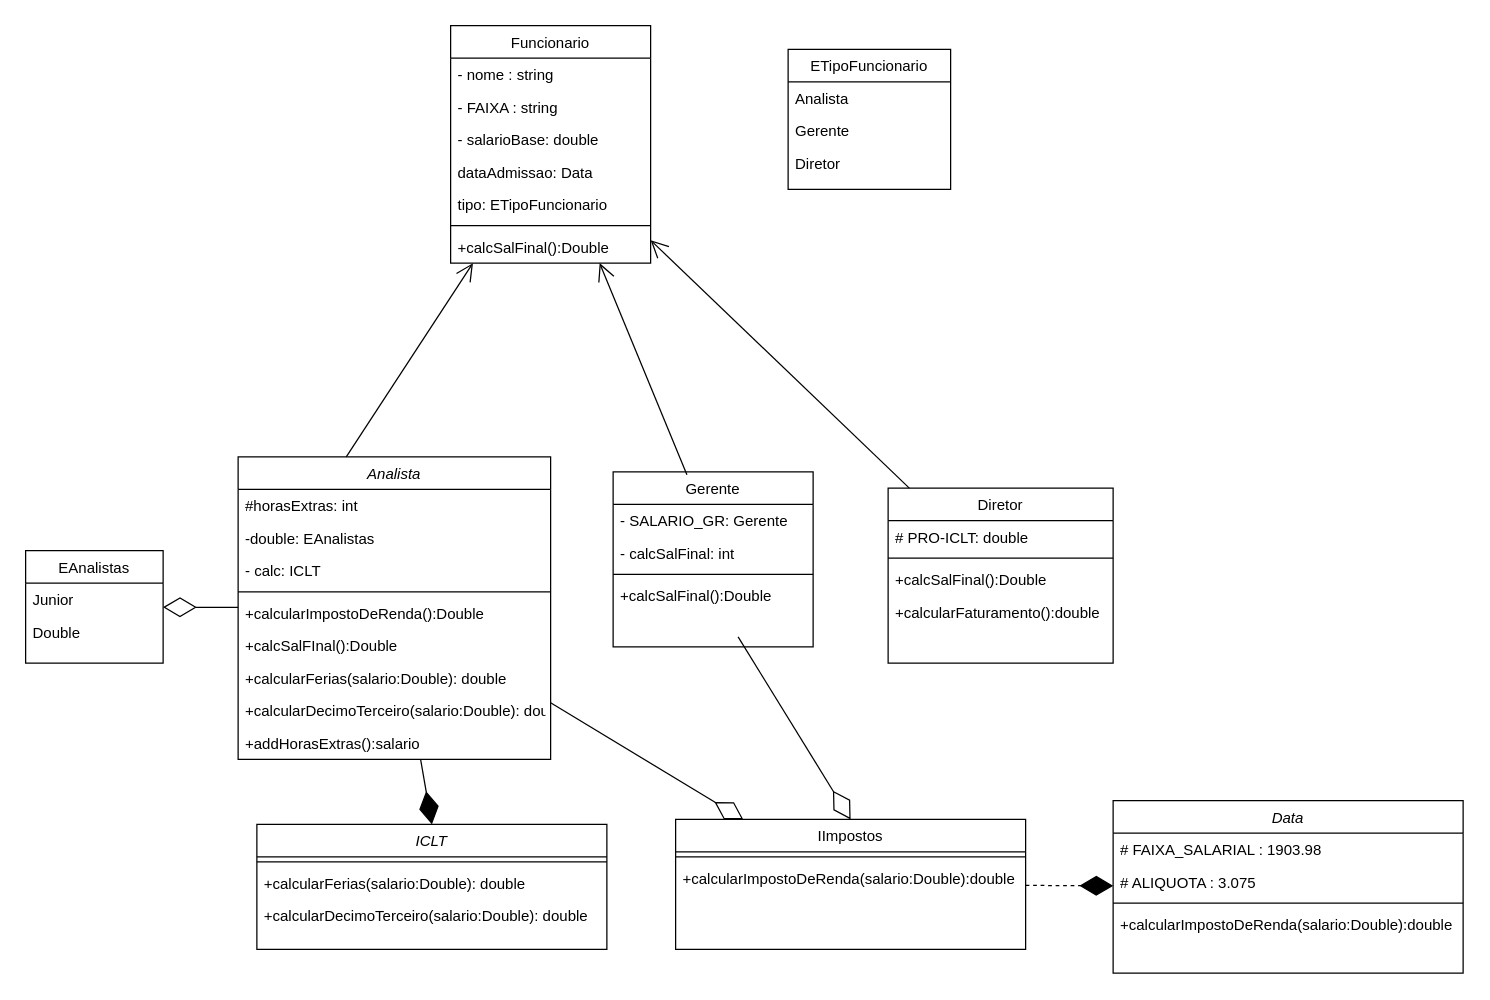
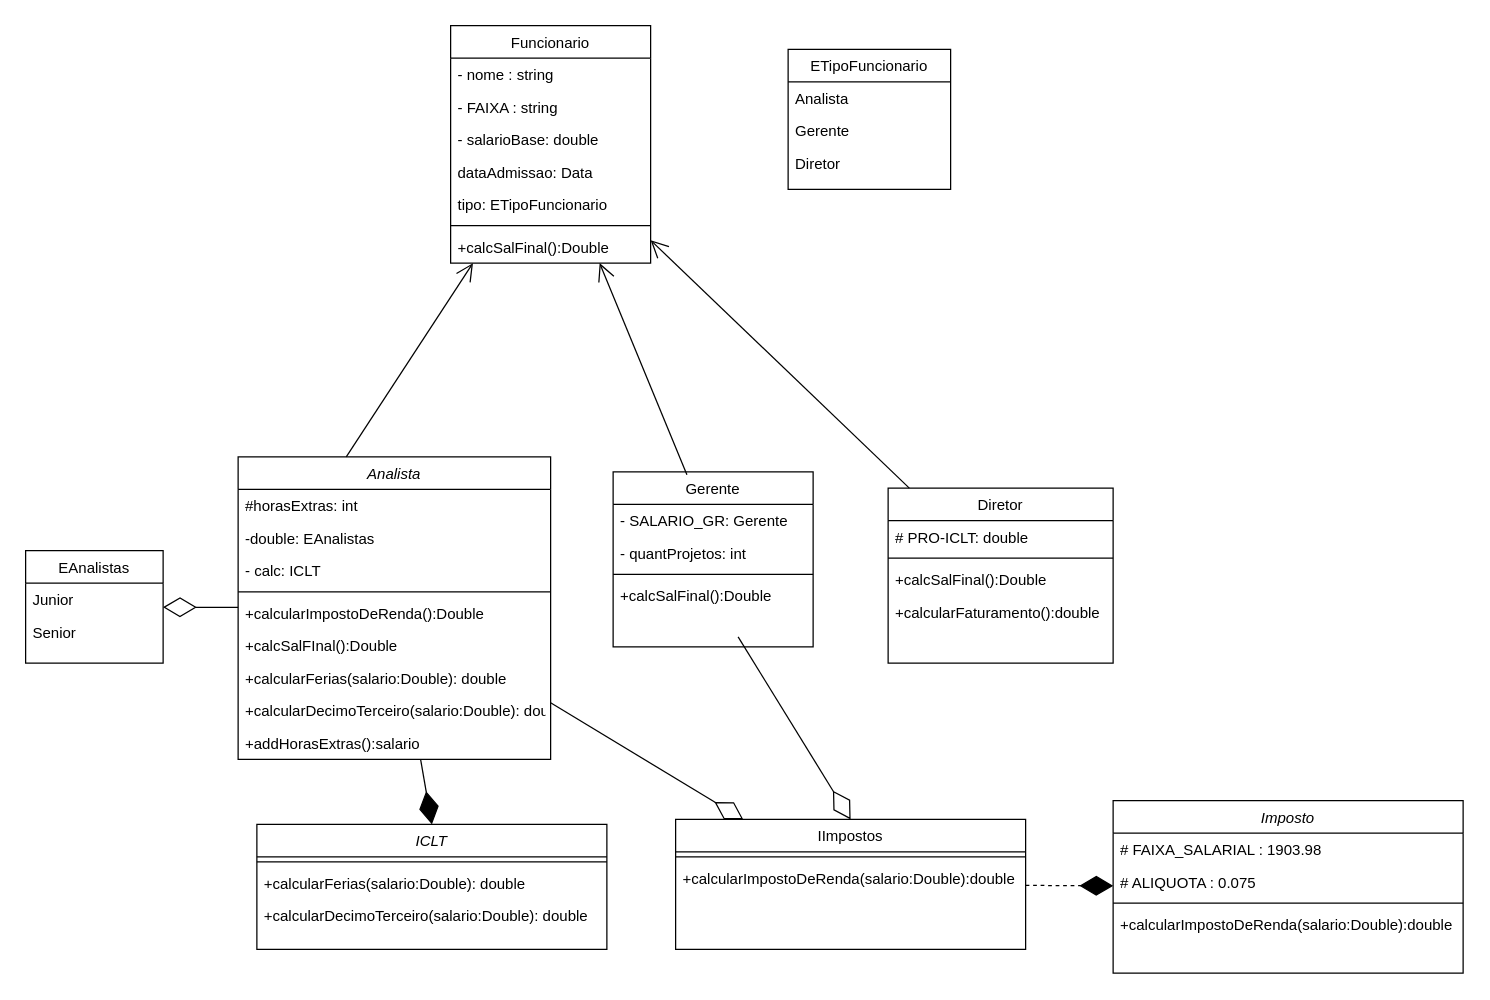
- <mxCell id="22" value="- calcSalFinal: int" style="text;align=left;verticalAlign=top;spacingLeft=4;spacingRight=4;overflow=hidden;rotatable=0;points=[[0,0.5],[1,0.5]];portConstraint=eastwest;" parent="20" vertex="1"><mxGeometry y="52" width="160" height="26" as="geometry" /></mxCell>
+ <mxCell id="22" value="- quantProjetos: int" style="text;align=left;verticalAlign=top;spacingLeft=4;spacingRight=4;overflow=hidden;rotatable=0;points=[[0,0.5],[1,0.5]];portConstraint=eastwest;" parent="20" vertex="1"><mxGeometry y="52" width="160" height="26" as="geometry" /></mxCell>
- <mxCell id="27" value="Double" style="text;align=left;verticalAlign=top;spacingLeft=4;spacingRight=4;overflow=hidden;rotatable=0;points=[[0,0.5],[1,0.5]];portConstraint=eastwest;" parent="25" vertex="1"><mxGeometry y="52" width="110" height="26" as="geometry" /></mxCell>
+ <mxCell id="27" value="Senior" style="text;align=left;verticalAlign=top;spacingLeft=4;spacingRight=4;overflow=hidden;rotatable=0;points=[[0,0.5],[1,0.5]];portConstraint=eastwest;" parent="25" vertex="1"><mxGeometry y="52" width="110" height="26" as="geometry" /></mxCell>
- <mxCell id="55" value="Data" style="swimlane;fontStyle=2;align=center;verticalAlign=top;childLayout=stackLayout;horizontal=1;startSize=26;horizontalStack=0;resizeParent=1;resizeLast=0;collapsible=1;marginBottom=0;rounded=0;shadow=0;strokeWidth=1;" vertex="1" parent="1"><mxGeometry x="890" y="640" width="280" height="138" as="geometry"><mxRectangle x="230" y="140" width="160" height="26" as="alternateBounds" /></mxGeometry></mxCell>
+ <mxCell id="55" value="Imposto" style="swimlane;fontStyle=2;align=center;verticalAlign=top;childLayout=stackLayout;horizontal=1;startSize=26;horizontalStack=0;resizeParent=1;resizeLast=0;collapsible=1;marginBottom=0;rounded=0;shadow=0;strokeWidth=1;" vertex="1" parent="1"><mxGeometry x="890" y="640" width="280" height="138" as="geometry"><mxRectangle x="230" y="140" width="160" height="26" as="alternateBounds" /></mxGeometry></mxCell>
- <mxCell id="57" value="# ALIQUOTA : 3.075" style="text;align=left;verticalAlign=top;spacingLeft=4;spacingRight=4;overflow=hidden;rotatable=0;points=[[0,0.5],[1,0.5]];portConstraint=eastwest;" vertex="1" parent="55"><mxGeometry y="52" width="280" height="26" as="geometry" /></mxCell>
+ <mxCell id="57" value="# ALIQUOTA : 0.075" style="text;align=left;verticalAlign=top;spacingLeft=4;spacingRight=4;overflow=hidden;rotatable=0;points=[[0,0.5],[1,0.5]];portConstraint=eastwest;" vertex="1" parent="55"><mxGeometry y="52" width="280" height="26" as="geometry" /></mxCell>
